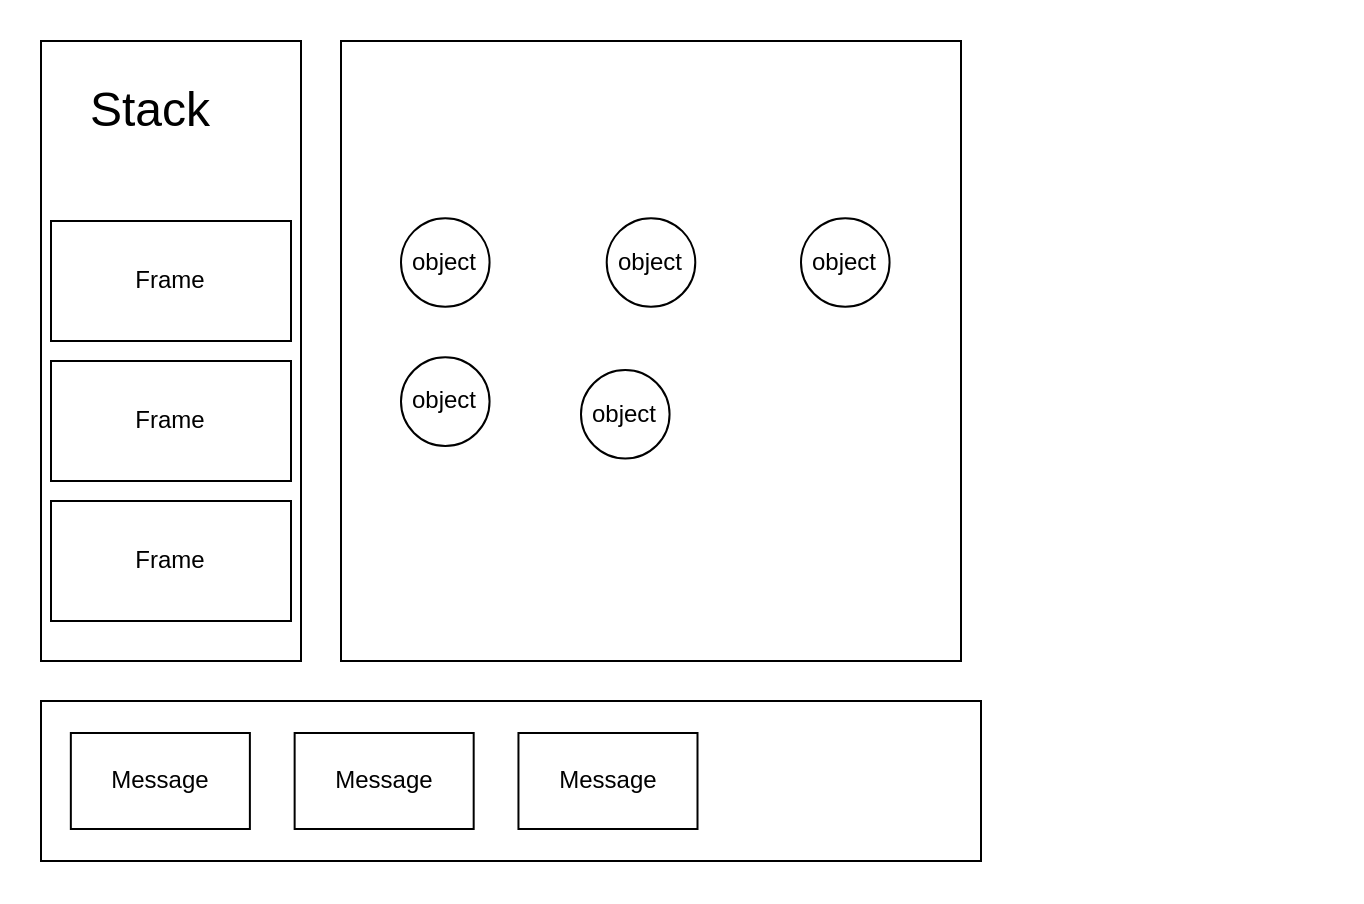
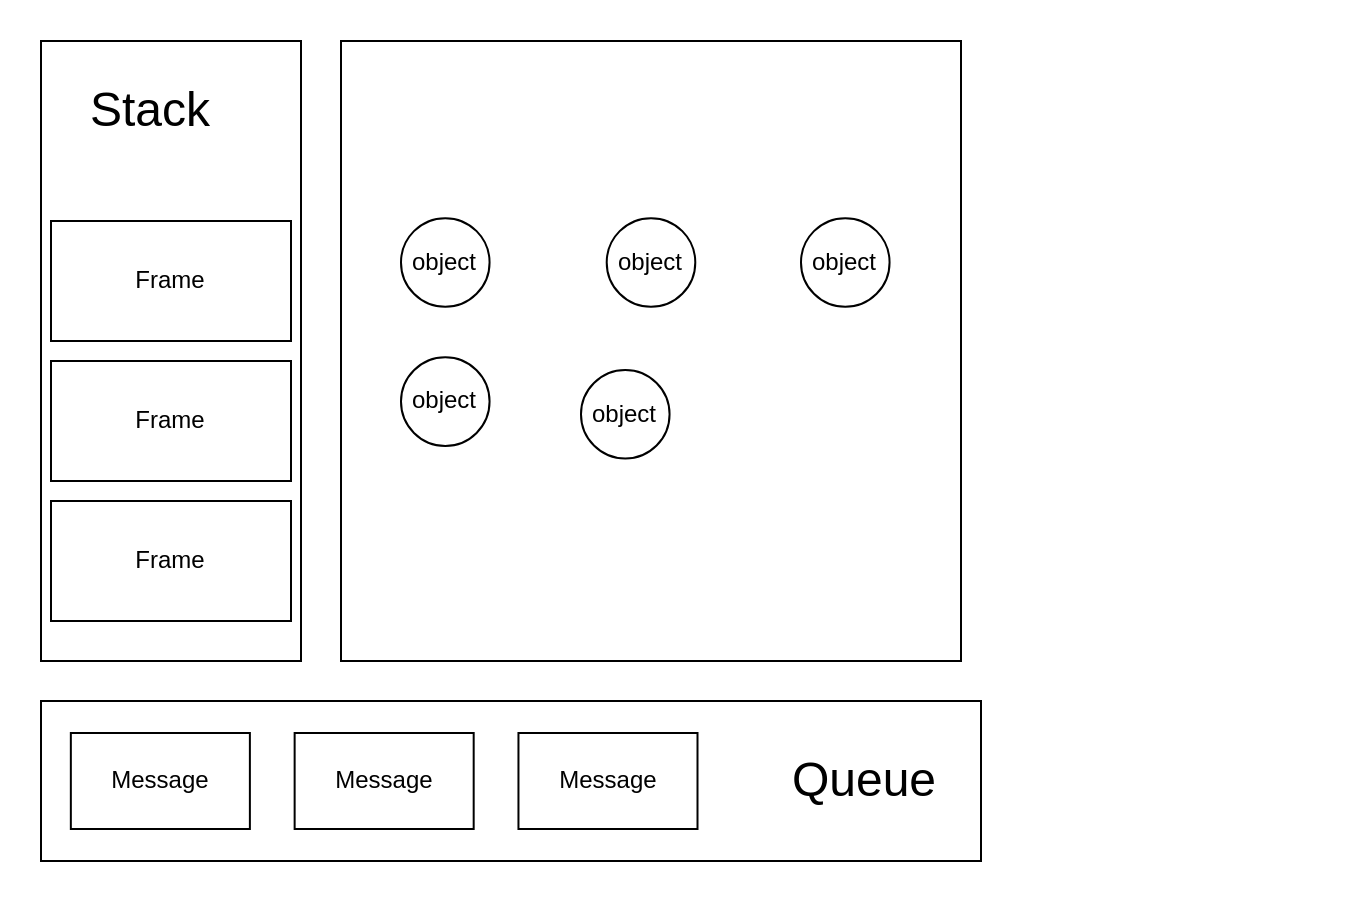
+ <mxCell id="12" value="&lt;span style=&quot;font-size: 24px&quot;&gt;Queue&lt;/span&gt;" style="text;html=1;strokeColor=none;fillColor=none;align=center;verticalAlign=middle;whiteSpace=wrap;rounded=0;" parent="6" vertex="1"><mxGeometry x="376" y="20" width="72.308" height="40" as="geometry" /></mxCell>
